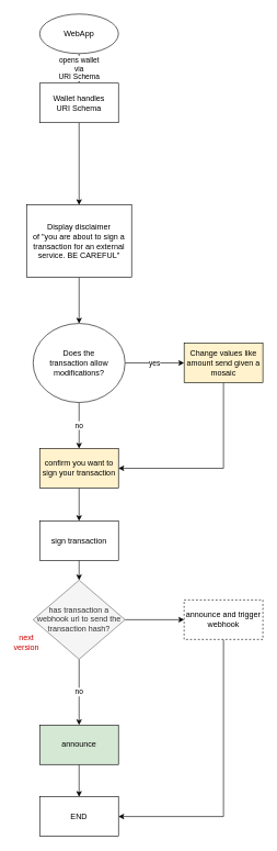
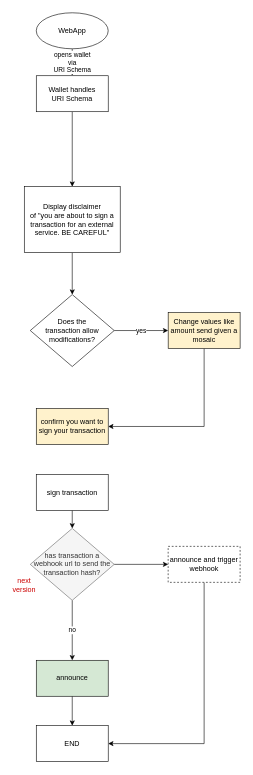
- <mxCell id="10" value="Does the&lt;br&gt;transaction allow modifications?&lt;br&gt;" style="ellipse;whiteSpace=wrap;html=1;" vertex="1" parent="1"><mxGeometry x="50" y="490" width="140" height="120" as="geometry" /></mxCell>
+ <mxCell id="10" value="Does the&lt;br&gt;transaction allow modifications?&lt;br&gt;" style="rhombus;whiteSpace=wrap;html=1;" vertex="1" parent="1"><mxGeometry x="50" y="490" width="140" height="120" as="geometry" /></mxCell>
- <mxCell id="9" value="no" style="edgeStyle=orthogonalEdgeStyle;rounded=0;orthogonalLoop=1;jettySize=auto;html=1;exitX=0.5;exitY=1;exitDx=0;exitDy=0;" edge="1" parent="1" source="10" target="14"><mxGeometry relative="1" as="geometry" /></mxCell>
- <mxCell id="13" style="edgeStyle=orthogonalEdgeStyle;rounded=0;orthogonalLoop=1;jettySize=auto;html=1;exitX=0.5;exitY=1;exitDx=0;exitDy=0;" edge="1" parent="1" source="14" target="16"><mxGeometry relative="1" as="geometry" /></mxCell>
